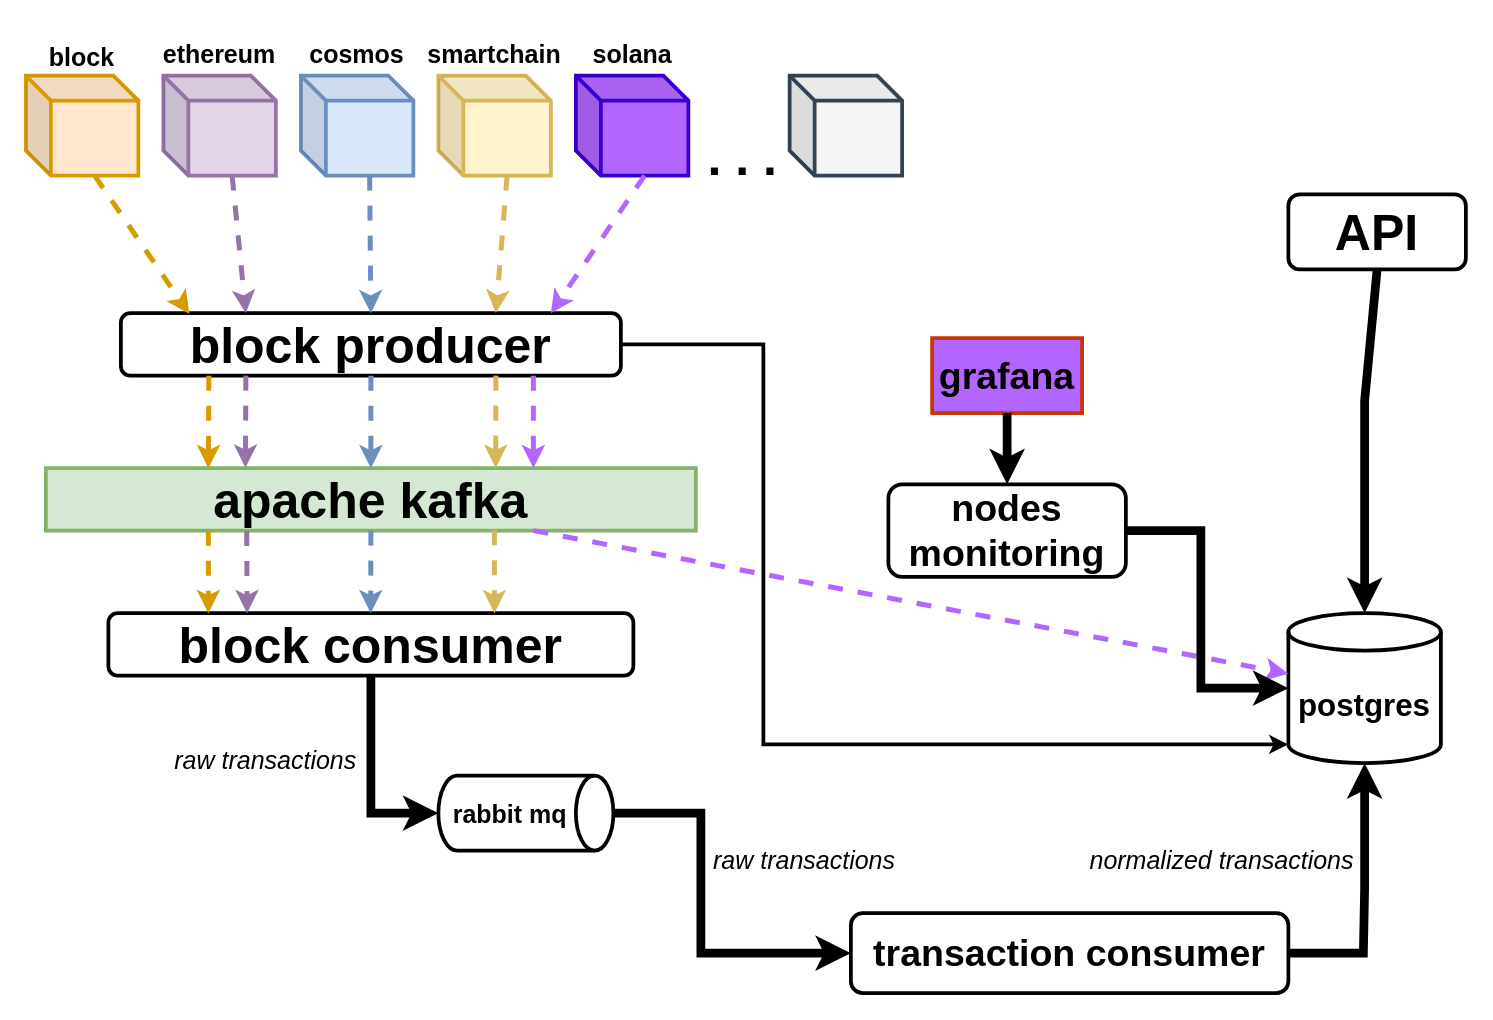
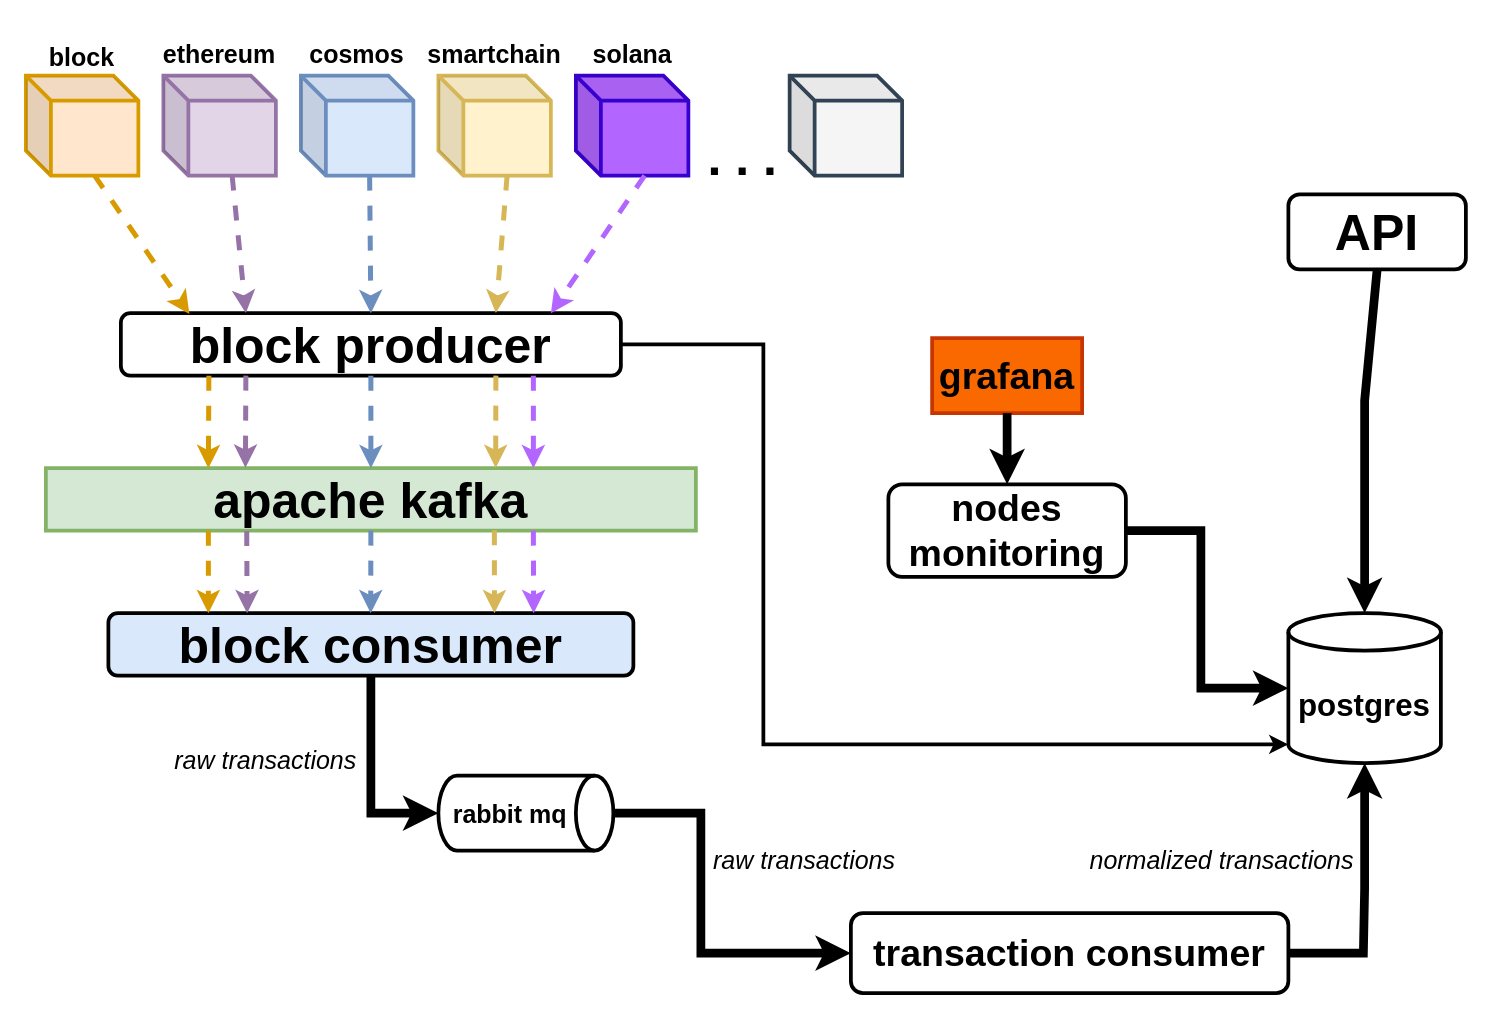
- <mxCell id="41" value="&lt;b&gt;grafana&lt;/b&gt;" style="rounded=0;whiteSpace=wrap;html=1;fontSize=30;fillColor=#b266ff;fontColor=#000000;strokeColor=#C73500;strokeWidth=3;" vertex="1" parent="1"><mxGeometry x="745" y="270" width="120" height="60" as="geometry" /></mxCell>
+ <mxCell id="41" value="&lt;b&gt;grafana&lt;/b&gt;" style="rounded=0;whiteSpace=wrap;html=1;fontSize=30;fillColor=#fa6800;fontColor=#000000;strokeColor=#C73500;strokeWidth=3;" vertex="1" parent="1"><mxGeometry x="745" y="270" width="120" height="60" as="geometry" /></mxCell>
- <mxCell id="29" value="" style="endArrow=classic;html=1;rounded=0;dashed=1;strokeColor=#B266FF;strokeWidth=4;fontSize=20;exitX=0.75;exitY=1;exitDx=0;exitDy=0;" edge="1" parent="1" source="6" target="2"><mxGeometry width="50" height="50" relative="1" as="geometry"><mxPoint x="410" y="430" as="sourcePoint" /><mxPoint x="460" y="380" as="targetPoint" /></mxGeometry></mxCell>
+ <mxCell id="29" value="" style="endArrow=classic;html=1;rounded=0;dashed=1;strokeColor=#B266FF;strokeWidth=4;fontSize=20;entryX=0.81;entryY=0;entryDx=0;entryDy=0;exitX=0.75;exitY=1;exitDx=0;exitDy=0;entryPerimeter=0;" edge="1" parent="1" source="6" target="8"><mxGeometry width="50" height="50" relative="1" as="geometry"><mxPoint x="410" y="430" as="sourcePoint" /><mxPoint x="460" y="380" as="targetPoint" /></mxGeometry></mxCell>
- <mxCell id="8" value="&lt;font style=&quot;font-size: 40px;&quot;&gt;&lt;b style=&quot;line-height: 1.2;&quot;&gt;block consumer&lt;/b&gt;&lt;/font&gt;" style="rounded=1;whiteSpace=wrap;html=1;fontSize=25;strokeWidth=3;" vertex="1" parent="1"><mxGeometry x="86" y="490" width="420" height="50" as="geometry" /></mxCell>
+ <mxCell id="8" value="&lt;font style=&quot;font-size: 40px;&quot;&gt;&lt;b style=&quot;line-height: 1.2;&quot;&gt;block consumer&lt;/b&gt;&lt;/font&gt;" style="rounded=1;whiteSpace=wrap;html=1;fontSize=25;strokeWidth=3;fillColor=#dae8fc;" vertex="1" parent="1"><mxGeometry x="86" y="490" width="420" height="50" as="geometry" /></mxCell>
